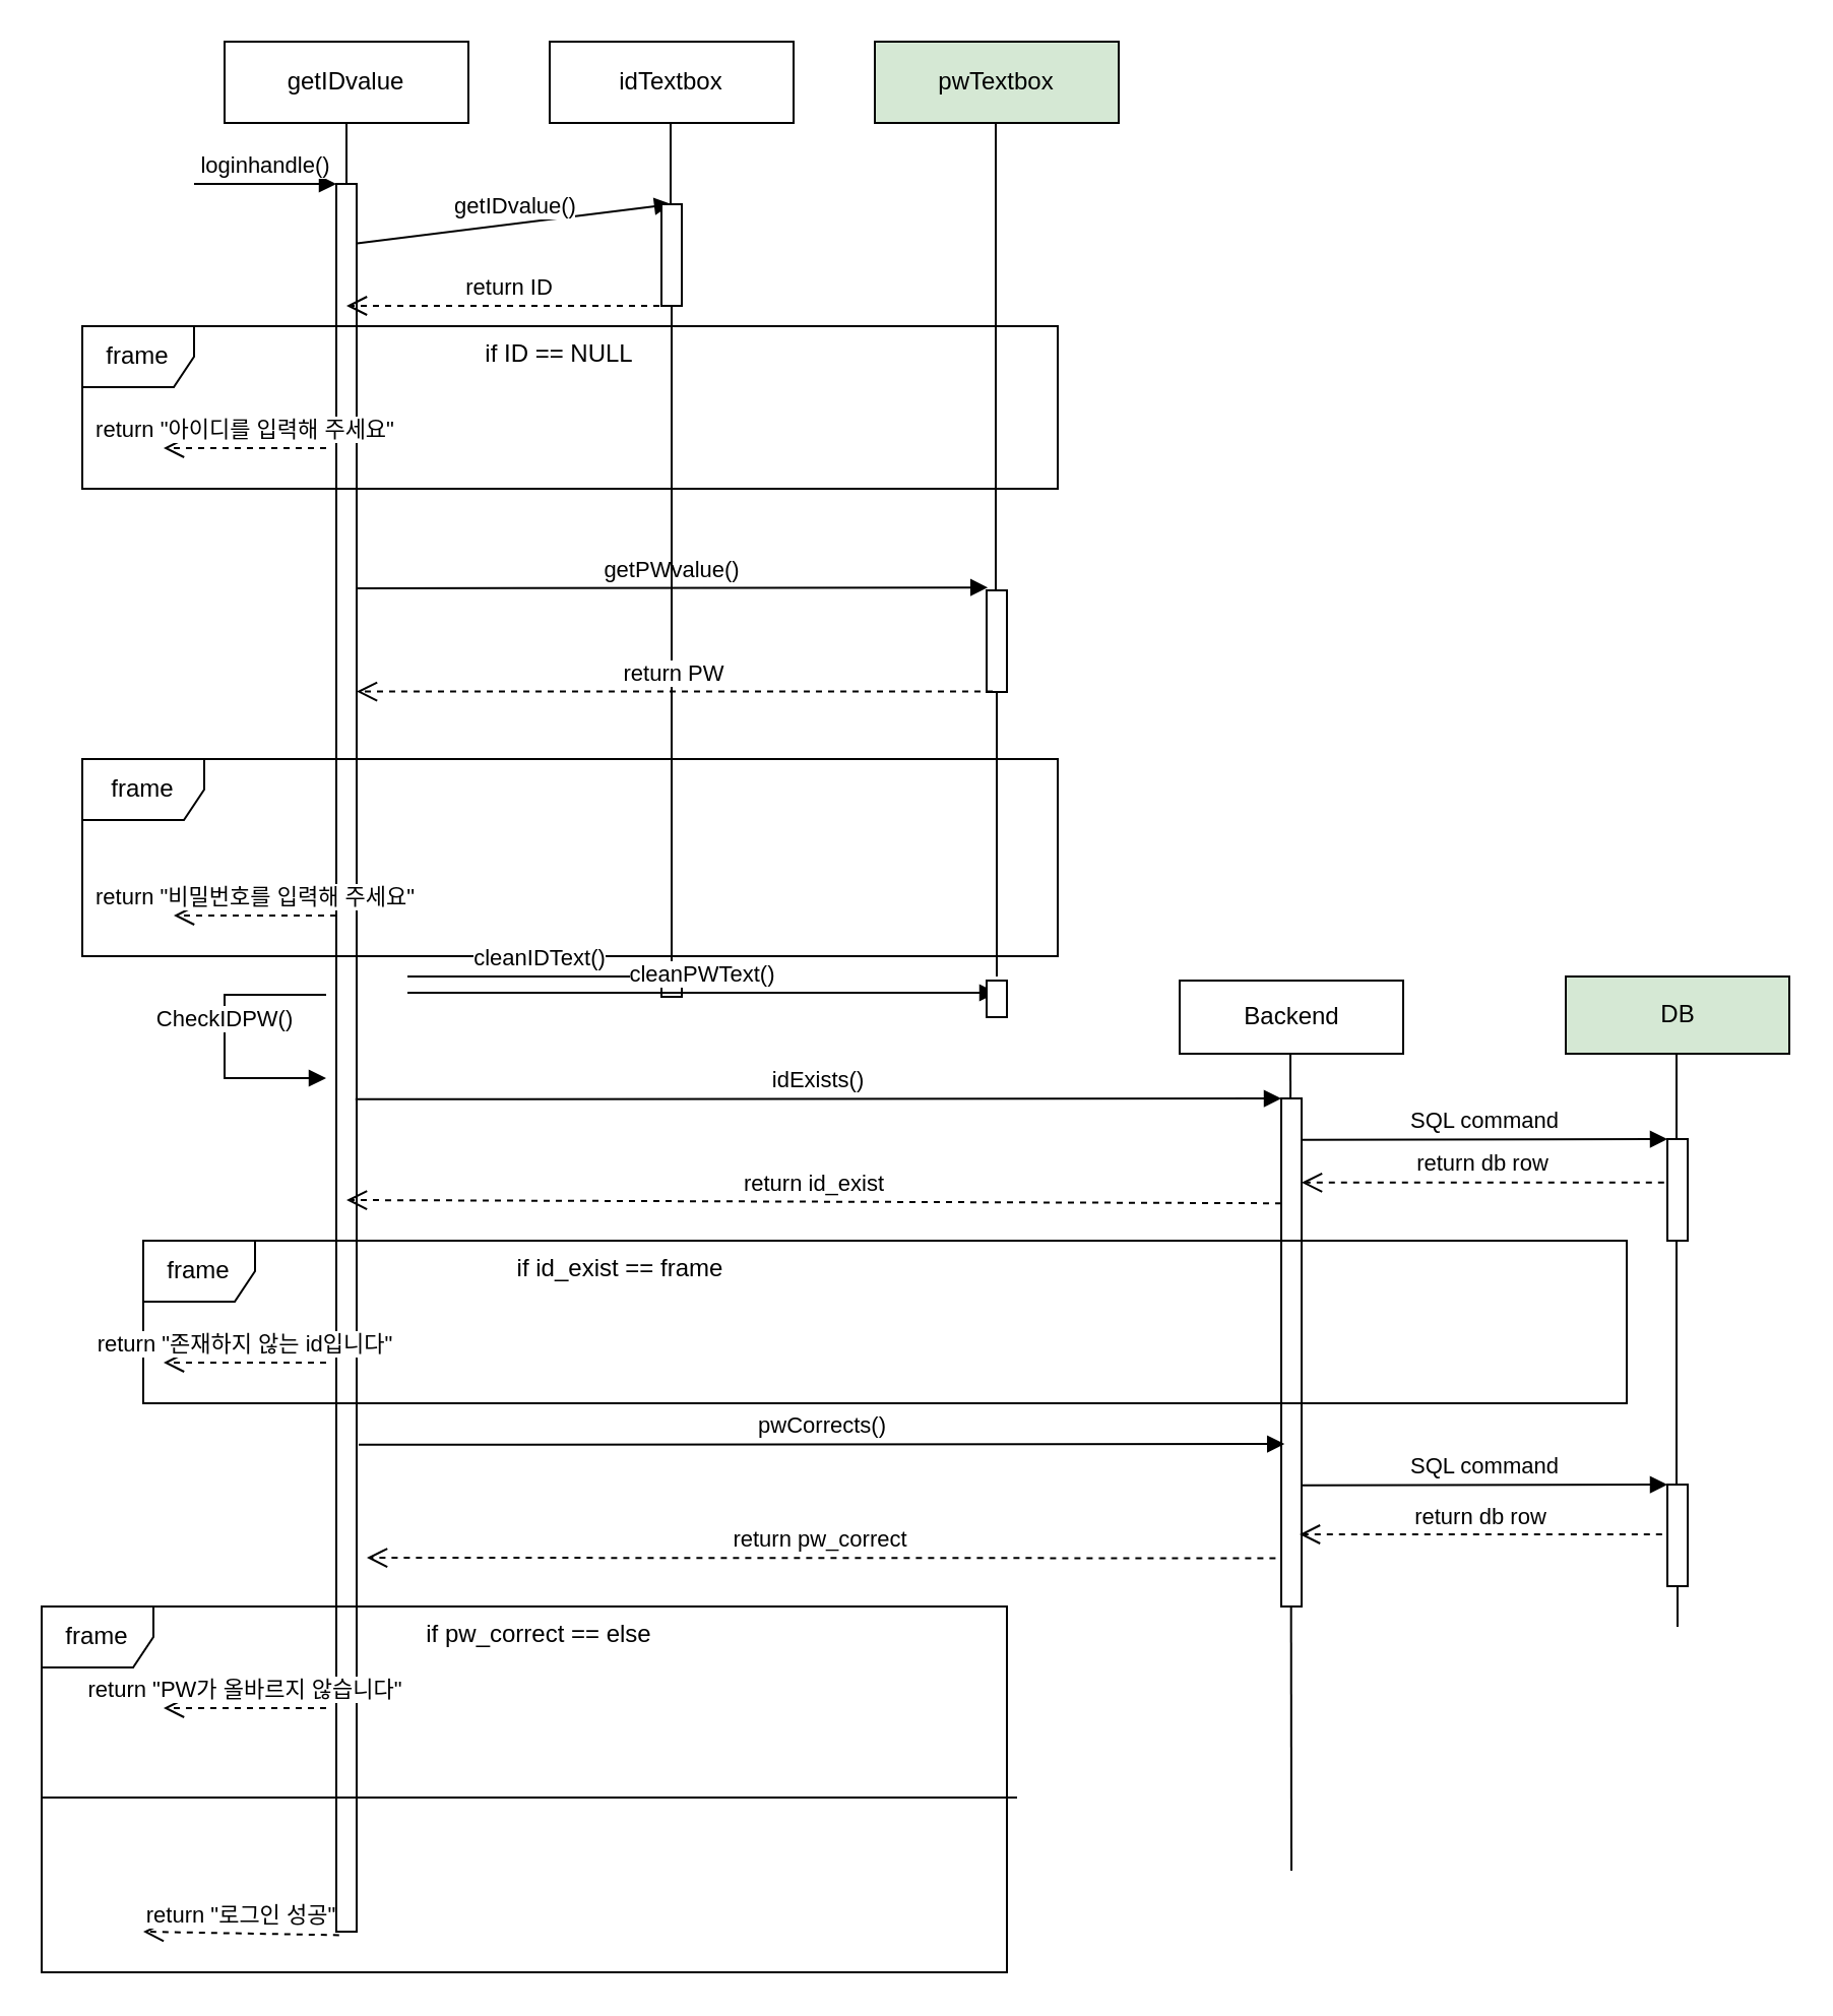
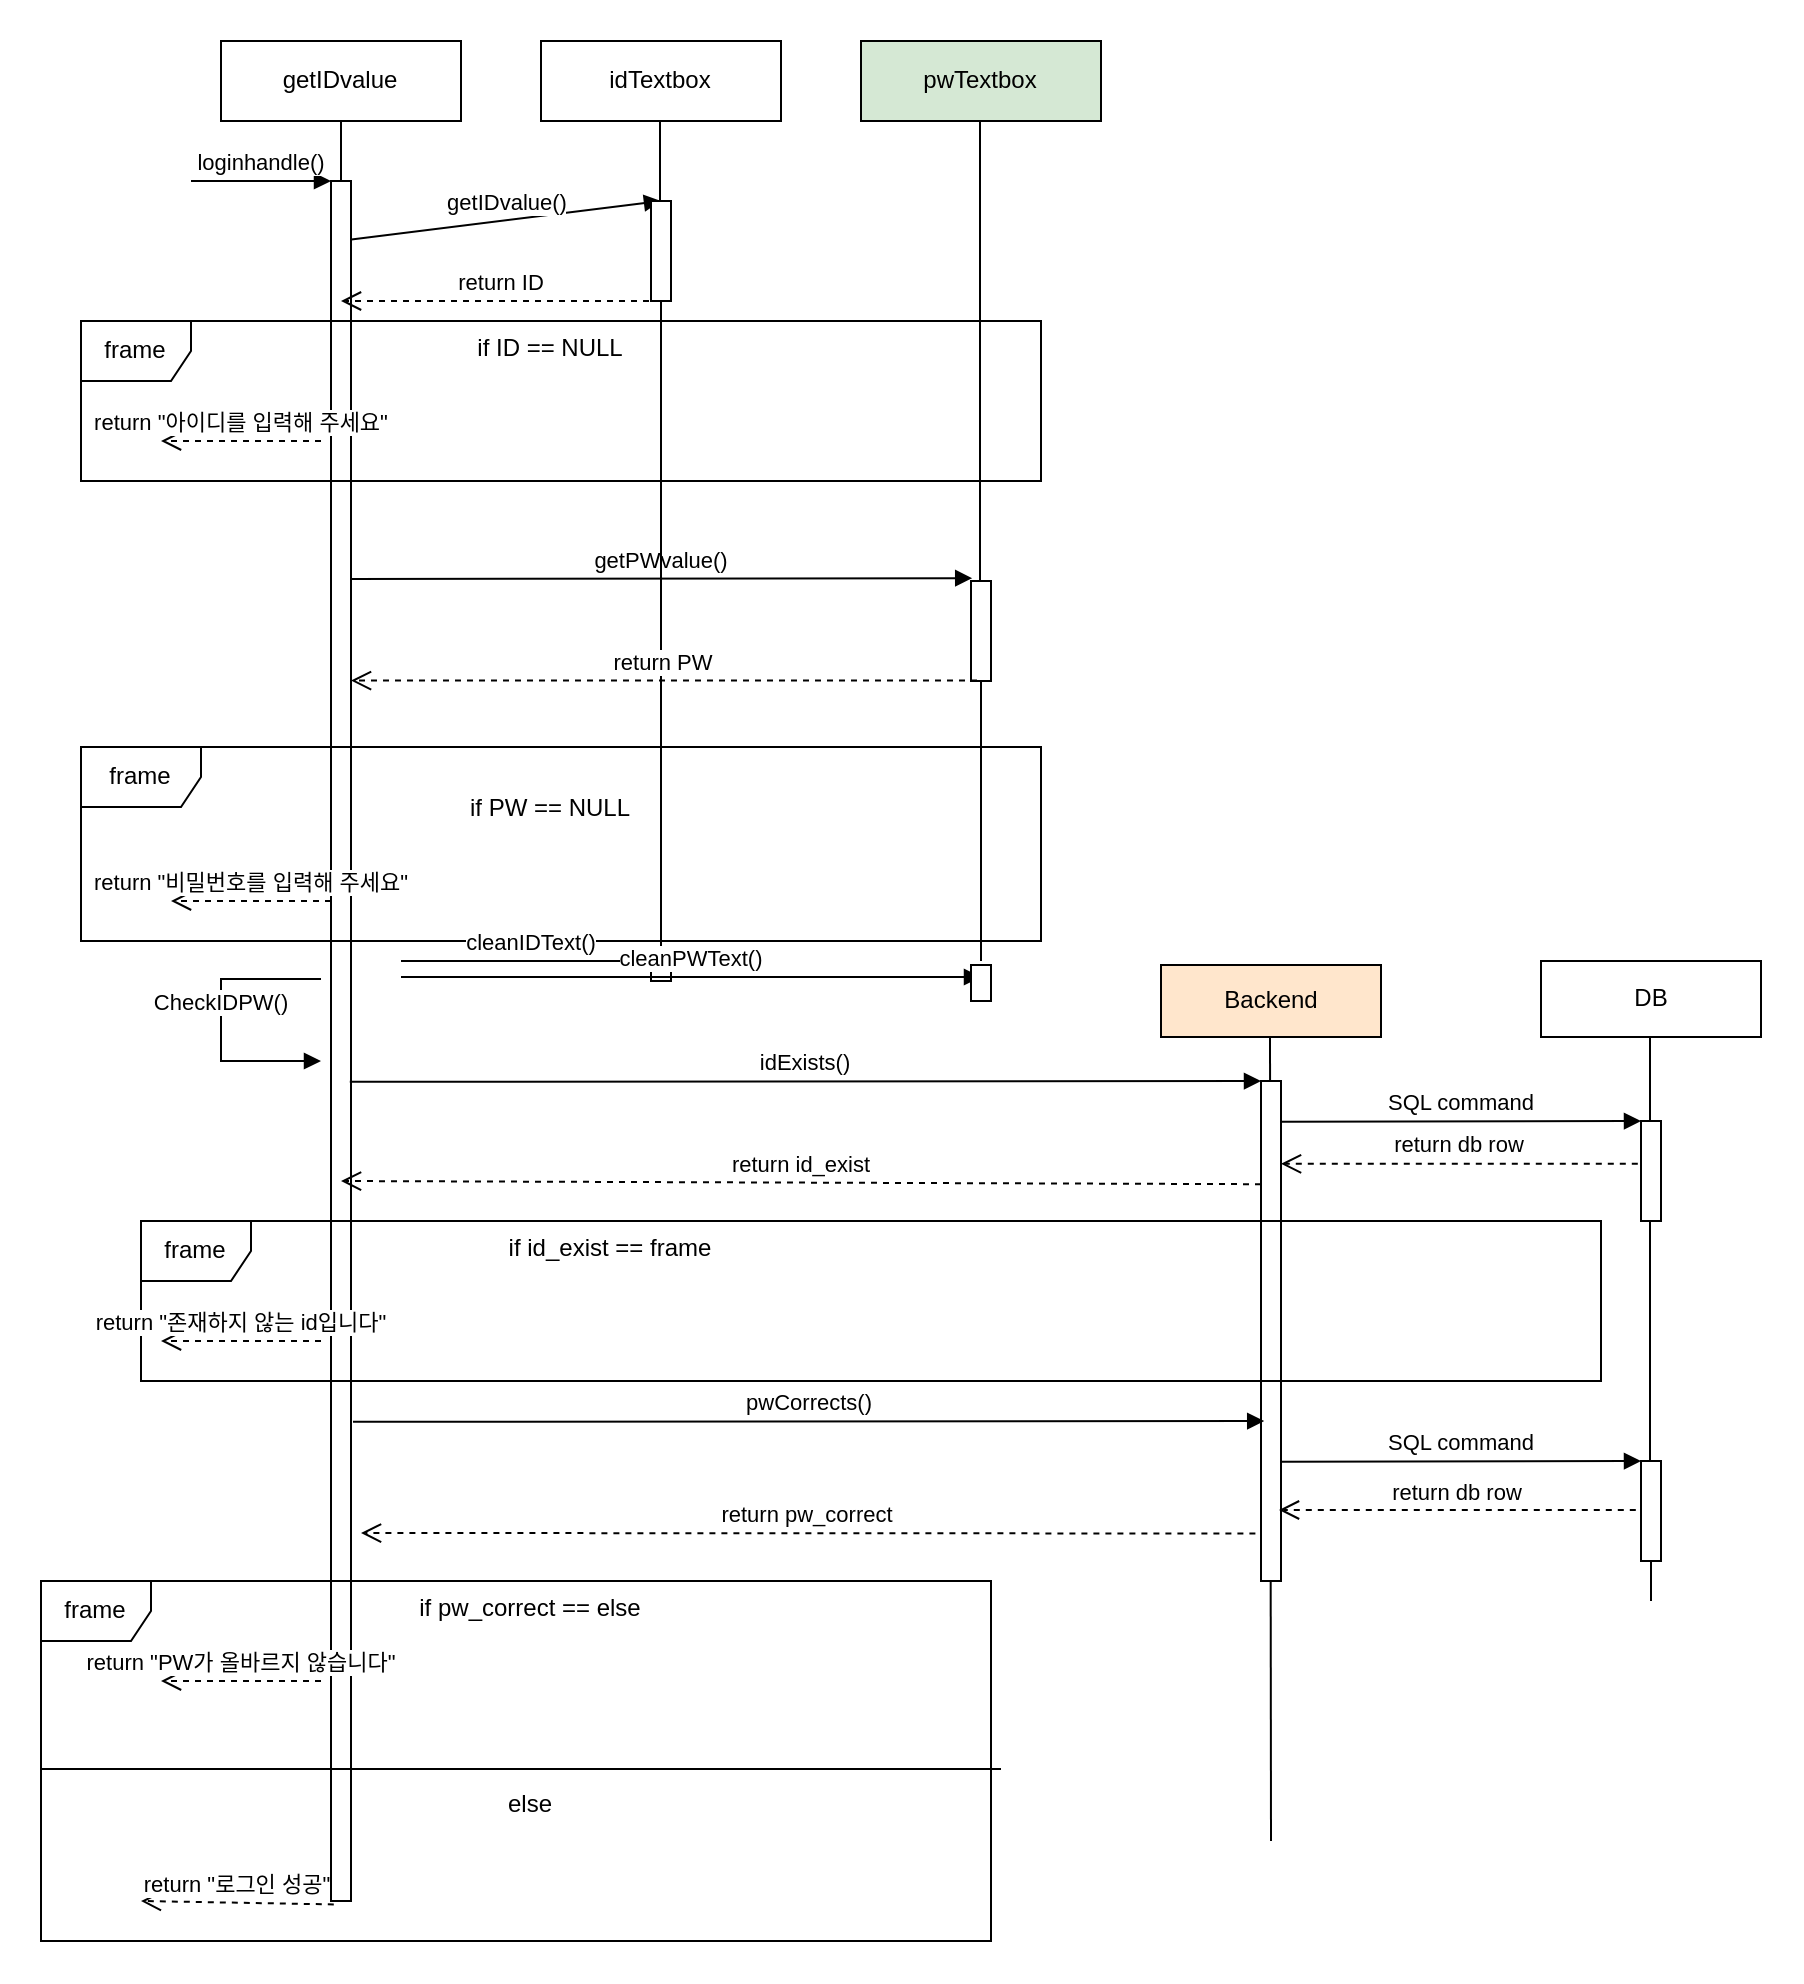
+ <mxCell id="22" value="if PW == NULL" style="text;strokeColor=none;fillColor=none;align=center;verticalAlign=top;spacingLeft=4;spacingRight=4;overflow=hidden;rotatable=0;points=[[0,0.5],[1,0.5]];portConstraint=eastwest;" vertex="1" parent="1"><mxGeometry x="225" y="390" width="100" height="26" as="geometry" /></mxCell>
- <mxCell id="25" value="DB" style="html=1;fillColor=#d5e8d4;" vertex="1" parent="1"><mxGeometry x="770" y="480" width="110" height="38" as="geometry" /></mxCell>
+ <mxCell id="25" value="DB" style="html=1;" vertex="1" parent="1"><mxGeometry x="770" y="480" width="110" height="38" as="geometry" /></mxCell>
- <mxCell id="24" value="Backend" style="html=1;" vertex="1" parent="1"><mxGeometry x="580" y="482" width="110" height="36" as="geometry" /></mxCell>
+ <mxCell id="24" value="Backend" style="html=1;fillColor=#ffe6cc;" vertex="1" parent="1"><mxGeometry x="580" y="482" width="110" height="36" as="geometry" /></mxCell>
+ <mxCell id="53" value="else" style="text;strokeColor=none;fillColor=none;align=center;verticalAlign=top;spacingLeft=4;spacingRight=4;overflow=hidden;rotatable=0;points=[[0,0.5],[1,0.5]];portConstraint=eastwest;" vertex="1" parent="1"><mxGeometry x="200" y="888" width="130" height="26" as="geometry" /></mxCell>
